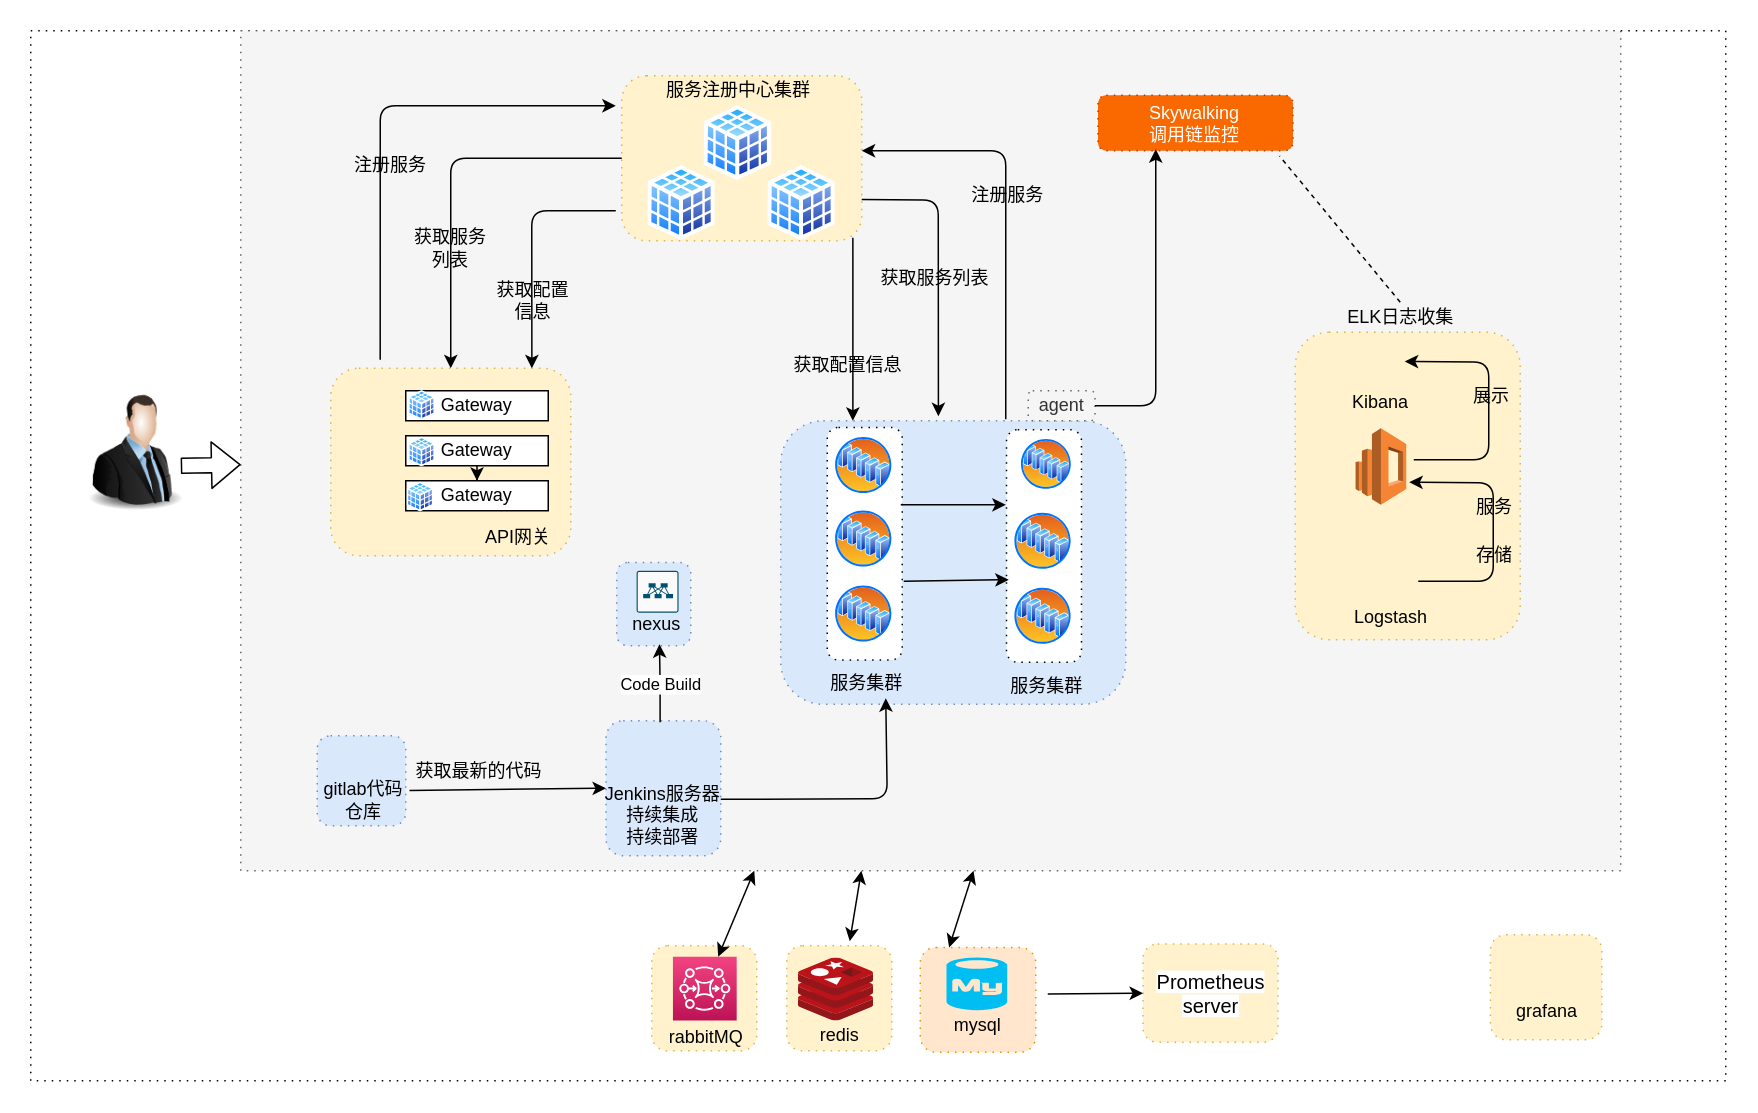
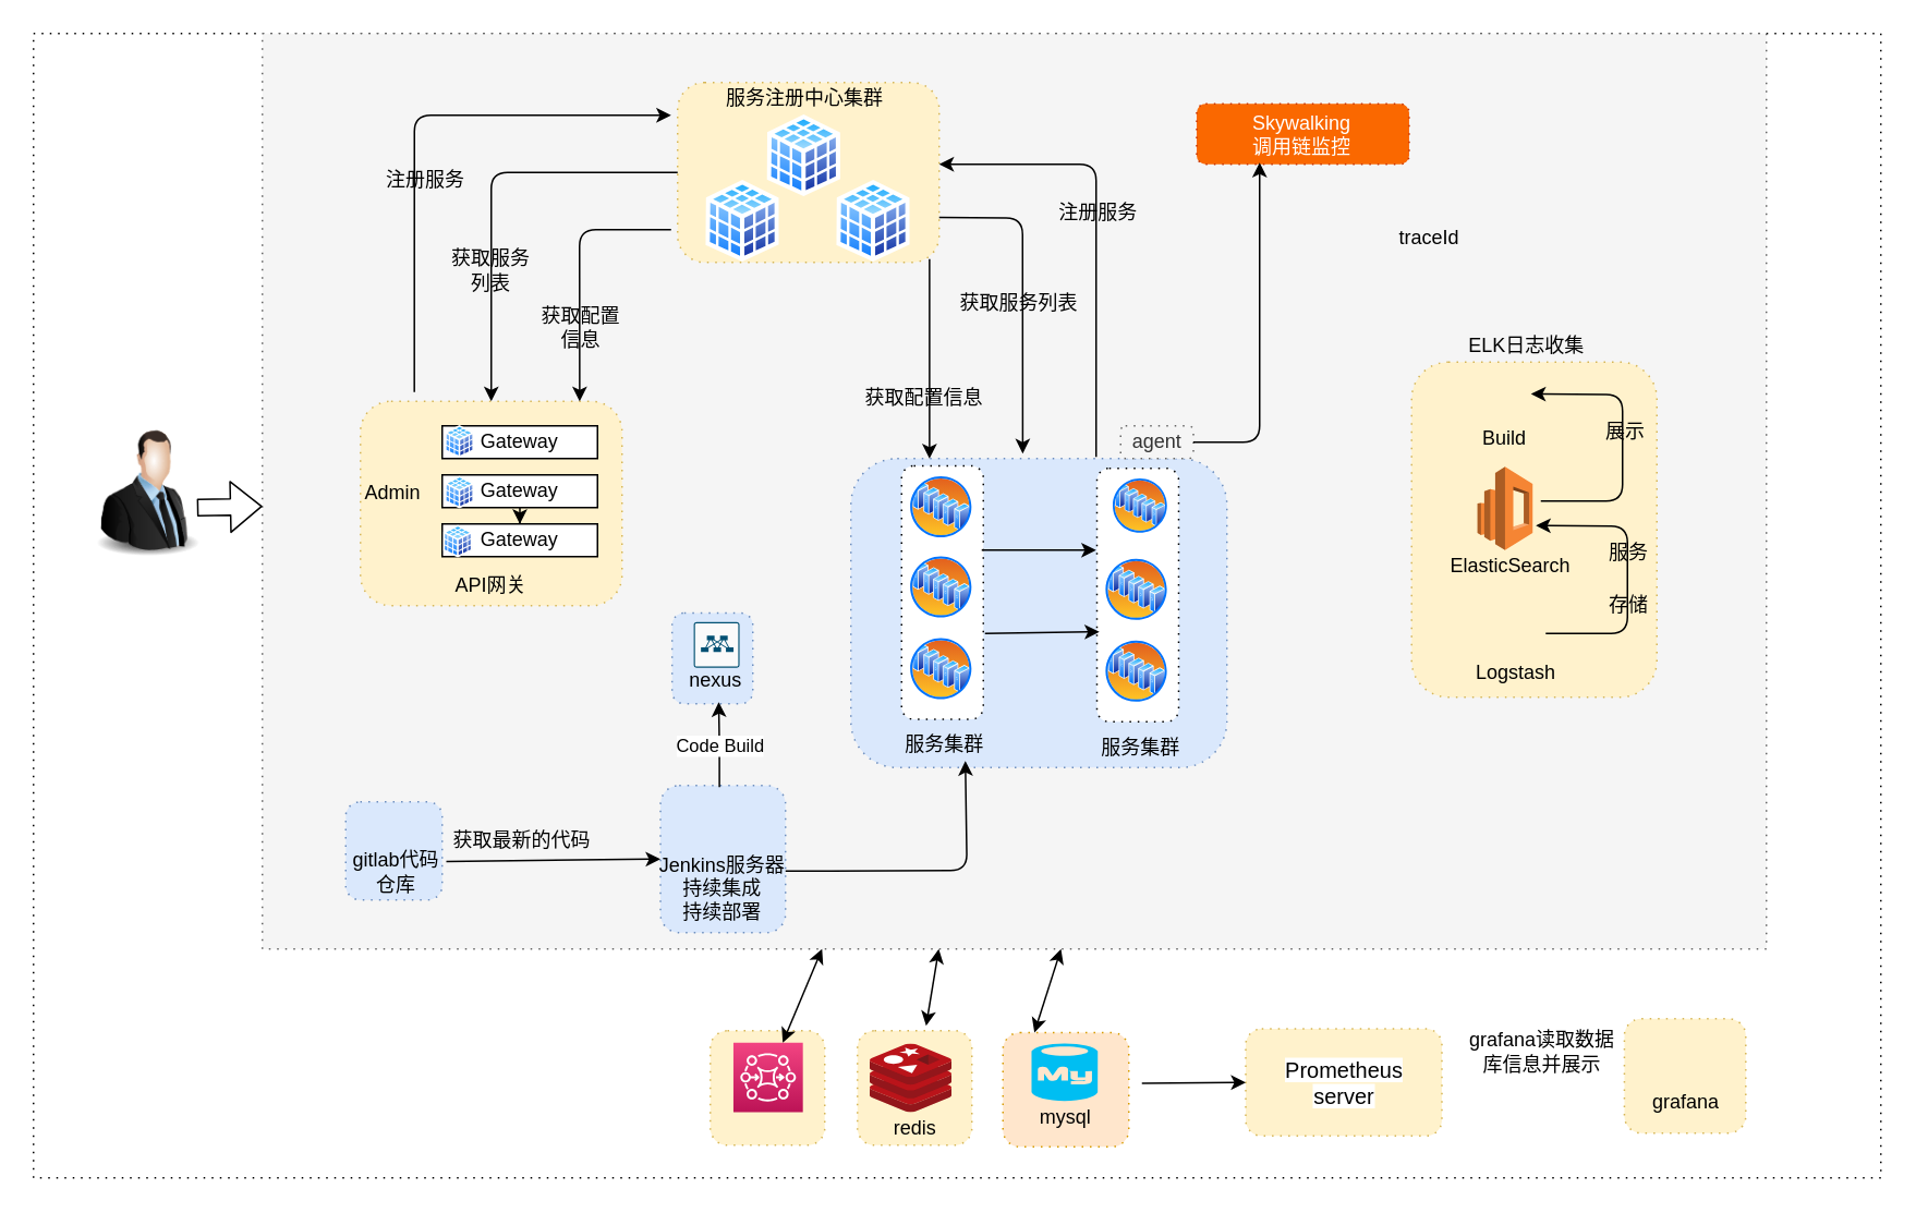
+ <mxCell id="53" value="traceId" style="text;html=1;strokeColor=none;fillColor=none;align=center;verticalAlign=middle;whiteSpace=wrap;rounded=0;" parent="1" vertex="1"><mxGeometry x="854.13" y="135" width="40" height="20" as="geometry" /></mxCell>
- <mxCell id="52" value="" style="endArrow=none;dashed=1;html=1;entryX=0.931;entryY=1.095;entryDx=0;entryDy=0;entryPerimeter=0;exitX=0.5;exitY=0;exitDx=0;exitDy=0;" parent="1" source="25" target="37" edge="1"><mxGeometry width="50" height="50" relative="1" as="geometry"><mxPoint x="804" y="175" as="sourcePoint" /><mxPoint x="854" y="125" as="targetPoint" /></mxGeometry></mxCell>
- <mxCell id="27" value="&lt;font style=&quot;vertical-align: inherit&quot;&gt;&lt;font style=&quot;vertical-align: inherit&quot;&gt;&lt;font style=&quot;vertical-align: inherit&quot;&gt;&lt;font style=&quot;vertical-align: inherit&quot;&gt;Kibana&lt;/font&gt;&lt;/font&gt;&lt;/font&gt;&lt;/font&gt;" style="text;html=1;strokeColor=none;fillColor=none;align=center;verticalAlign=middle;whiteSpace=wrap;rounded=0;" parent="1" vertex="1"><mxGeometry x="887" y="258" width="66" height="20" as="geometry" /></mxCell>
+ <mxCell id="27" value="&lt;font style=&quot;vertical-align: inherit&quot;&gt;&lt;font style=&quot;vertical-align: inherit&quot;&gt;&lt;font style=&quot;vertical-align: inherit&quot;&gt;&lt;font style=&quot;vertical-align: inherit&quot;&gt;Build&lt;/font&gt;&lt;/font&gt;&lt;/font&gt;&lt;/font&gt;" style="text;html=1;strokeColor=none;fillColor=none;align=center;verticalAlign=middle;whiteSpace=wrap;rounded=0;" parent="1" vertex="1"><mxGeometry x="887" y="258" width="66" height="20" as="geometry" /></mxCell>
+ <mxCell id="38" value="Admin" style="text;html=1;strokeColor=none;fillColor=none;align=center;verticalAlign=middle;whiteSpace=wrap;rounded=0;" parent="1" vertex="1"><mxGeometry x="220" y="291" width="40" height="20" as="geometry" /></mxCell>
+ <mxCell id="29" value="&lt;font style=&quot;vertical-align: inherit&quot;&gt;&lt;font style=&quot;vertical-align: inherit&quot;&gt;&lt;font style=&quot;vertical-align: inherit&quot;&gt;&lt;font style=&quot;vertical-align: inherit&quot;&gt;ElasticSearch&amp;nbsp;&amp;nbsp;&lt;/font&gt;&lt;/font&gt;&lt;/font&gt;&lt;/font&gt;" style="text;html=1;strokeColor=none;fillColor=none;align=center;verticalAlign=middle;whiteSpace=wrap;rounded=0;" parent="1" vertex="1"><mxGeometry x="894.13" y="336" width="66" height="20" as="geometry" /></mxCell>
- <mxCell id="23" value="&lt;font style=&quot;vertical-align: inherit&quot;&gt;&lt;font style=&quot;vertical-align: inherit&quot;&gt;API网关&lt;/font&gt;&lt;/font&gt;" style="text;html=1;strokeColor=none;fillColor=none;align=center;verticalAlign=middle;whiteSpace=wrap;rounded=0;" parent="1" vertex="1"><mxGeometry x="315" y="348" width="60" height="20" as="geometry" /></mxCell>
+ <mxCell id="23" value="&lt;font style=&quot;vertical-align: inherit&quot;&gt;&lt;font style=&quot;vertical-align: inherit&quot;&gt;API网关&lt;/font&gt;&lt;/font&gt;" style="text;html=1;strokeColor=none;fillColor=none;align=center;verticalAlign=middle;whiteSpace=wrap;rounded=0;" parent="1" vertex="1"><mxGeometry x="270" y="348" width="60" height="20" as="geometry" /></mxCell>
+ <mxCell id="78" value="&lt;font style=&quot;vertical-align: inherit&quot;&gt;&lt;font style=&quot;vertical-align: inherit&quot;&gt;grafana读取数据库信息并展示&lt;/font&gt;&lt;/font&gt;" style="text;html=1;strokeColor=none;fillColor=none;align=center;verticalAlign=middle;whiteSpace=wrap;rounded=0;" parent="1" vertex="1"><mxGeometry x="893.13" y="628" width="100" height="30" as="geometry" /></mxCell>
- <mxCell id="76" value="&lt;span style=&quot;font-family: &amp;#34;arial&amp;#34; ; font-size: 13.333px ; text-align: left ; background-color: rgb(255 , 255 , 255)&quot;&gt;Prometheus&lt;br&gt;server&lt;br&gt;&lt;/span&gt;" style="shape=ext;rounded=1;html=1;whiteSpace=wrap;dashed=1;dashPattern=1 4;fillColor=#fff2cc;strokeColor=#d6b656;" parent="1" vertex="1"><mxGeometry x="761.5" y="628.88" width="90" height="65.5" as="geometry" /></mxCell>
+ <mxCell id="76" value="&lt;span style=&quot;font-family: &amp;#34;arial&amp;#34; ; font-size: 13.333px ; text-align: left ; background-color: rgb(255 , 255 , 255)&quot;&gt;Prometheus&lt;br&gt;server&lt;br&gt;&lt;/span&gt;" style="shape=ext;rounded=1;html=1;whiteSpace=wrap;dashed=1;dashPattern=1 4;fillColor=#fff2cc;strokeColor=#d6b656;" parent="1" vertex="1"><mxGeometry x="761.5" y="628.88" width="120" height="65.5" as="geometry" /></mxCell>
- <mxCell id="90" value="rabbitMQ" style="text;html=1;strokeColor=none;fillColor=none;align=center;verticalAlign=middle;whiteSpace=wrap;rounded=0;" parent="1" vertex="1"><mxGeometry x="436.63" y="680.5" width="67.37" height="20" as="geometry" /></mxCell>
